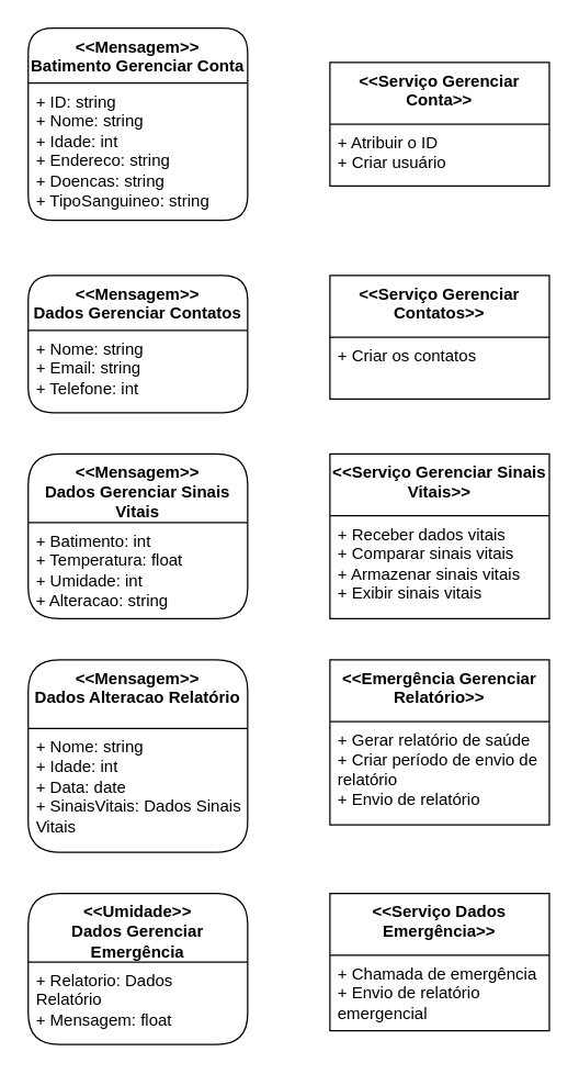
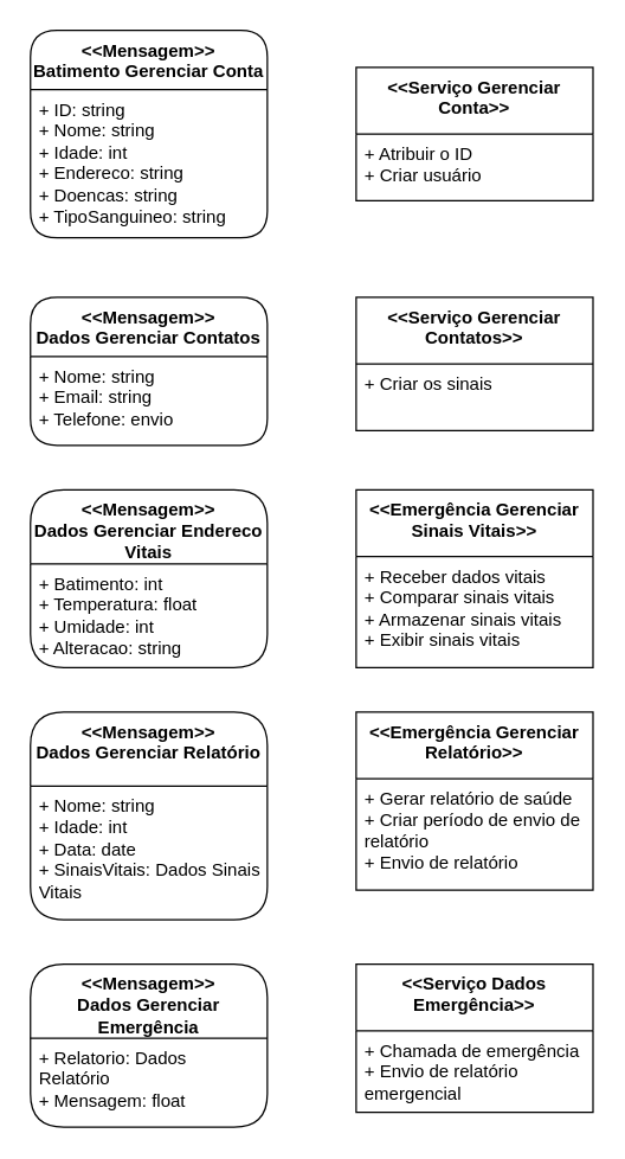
- <mxCell id="9" value="+ Criar os contatos" style="text;strokeColor=none;fillColor=none;align=left;verticalAlign=top;spacingLeft=4;spacingRight=4;overflow=hidden;rotatable=0;points=[[0,0.5],[1,0.5]];portConstraint=eastwest;whiteSpace=wrap;html=1;" vertex="1" parent="8"><mxGeometry y="45" width="160" height="45" as="geometry" /></mxCell>
+ <mxCell id="9" value="+ Criar os sinais" style="text;strokeColor=none;fillColor=none;align=left;verticalAlign=top;spacingLeft=4;spacingRight=4;overflow=hidden;rotatable=0;points=[[0,0.5],[1,0.5]];portConstraint=eastwest;whiteSpace=wrap;html=1;" vertex="1" parent="8"><mxGeometry y="45" width="160" height="45" as="geometry" /></mxCell>
- <mxCell id="7" value="+ Nome: string&lt;div&gt;+ Email: string&lt;/div&gt;&lt;div&gt;+ Telefone: int&lt;/div&gt;" style="text;strokeColor=none;fillColor=none;align=left;verticalAlign=top;spacingLeft=4;spacingRight=4;overflow=hidden;rotatable=0;points=[[0,0.5],[1,0.5]];portConstraint=eastwest;whiteSpace=wrap;html=1;" vertex="1" parent="6"><mxGeometry y="40" width="160" height="60" as="geometry" /></mxCell>
+ <mxCell id="7" value="+ Nome: string&lt;div&gt;+ Email: string&lt;/div&gt;&lt;div&gt;+ Telefone: envio&lt;/div&gt;" style="text;strokeColor=none;fillColor=none;align=left;verticalAlign=top;spacingLeft=4;spacingRight=4;overflow=hidden;rotatable=0;points=[[0,0.5],[1,0.5]];portConstraint=eastwest;whiteSpace=wrap;html=1;" vertex="1" parent="6"><mxGeometry y="40" width="160" height="60" as="geometry" /></mxCell>
- <mxCell id="12" value="&amp;lt;&amp;lt;Serviço Gerenciar Sinais Vitais&amp;gt;&amp;gt;" style="swimlane;fontStyle=1;align=center;verticalAlign=top;childLayout=stackLayout;horizontal=1;startSize=45;horizontalStack=0;resizeParent=1;resizeParentMax=0;resizeLast=0;collapsible=1;marginBottom=0;whiteSpace=wrap;html=1;" vertex="1" parent="1"><mxGeometry x="240" y="330" width="160" height="120" as="geometry" /></mxCell>
+ <mxCell id="12" value="&amp;lt;&amp;lt;Emergência Gerenciar Sinais Vitais&amp;gt;&amp;gt;" style="swimlane;fontStyle=1;align=center;verticalAlign=top;childLayout=stackLayout;horizontal=1;startSize=45;horizontalStack=0;resizeParent=1;resizeParentMax=0;resizeLast=0;collapsible=1;marginBottom=0;whiteSpace=wrap;html=1;" vertex="1" parent="1"><mxGeometry x="240" y="330" width="160" height="120" as="geometry" /></mxCell>
- <mxCell id="10" value="&amp;lt;&amp;lt;Mensagem&amp;gt;&amp;gt;&lt;div&gt;Dados Gerenciar Sinais Vitais&lt;/div&gt;" style="swimlane;fontStyle=1;align=center;verticalAlign=top;childLayout=stackLayout;horizontal=1;startSize=50;horizontalStack=0;resizeParent=1;resizeParentMax=0;resizeLast=0;collapsible=1;marginBottom=0;whiteSpace=wrap;html=1;rounded=1;" vertex="1" parent="1"><mxGeometry x="20" y="330" width="160" height="120" as="geometry" /></mxCell>
+ <mxCell id="10" value="&amp;lt;&amp;lt;Mensagem&amp;gt;&amp;gt;&lt;div&gt;Dados Gerenciar Endereco Vitais&lt;/div&gt;" style="swimlane;fontStyle=1;align=center;verticalAlign=top;childLayout=stackLayout;horizontal=1;startSize=50;horizontalStack=0;resizeParent=1;resizeParentMax=0;resizeLast=0;collapsible=1;marginBottom=0;whiteSpace=wrap;html=1;rounded=1;" vertex="1" parent="1"><mxGeometry x="20" y="330" width="160" height="120" as="geometry" /></mxCell>
- <mxCell id="14" value="&amp;lt;&amp;lt;Mensagem&amp;gt;&amp;gt;&lt;div&gt;Dados Alteracao Relatório&lt;/div&gt;" style="swimlane;fontStyle=1;align=center;verticalAlign=top;childLayout=stackLayout;horizontal=1;startSize=50;horizontalStack=0;resizeParent=1;resizeParentMax=0;resizeLast=0;collapsible=1;marginBottom=0;whiteSpace=wrap;html=1;rounded=1;" vertex="1" parent="1"><mxGeometry x="20" y="480" width="160" height="140" as="geometry" /></mxCell>
+ <mxCell id="14" value="&amp;lt;&amp;lt;Mensagem&amp;gt;&amp;gt;&lt;div&gt;Dados Gerenciar Relatório&lt;/div&gt;" style="swimlane;fontStyle=1;align=center;verticalAlign=top;childLayout=stackLayout;horizontal=1;startSize=50;horizontalStack=0;resizeParent=1;resizeParentMax=0;resizeLast=0;collapsible=1;marginBottom=0;whiteSpace=wrap;html=1;rounded=1;" vertex="1" parent="1"><mxGeometry x="20" y="480" width="160" height="140" as="geometry" /></mxCell>
- <mxCell id="18" value="&amp;lt;&amp;lt;Umidade&amp;gt;&amp;gt;&lt;div&gt;Dados Gerenciar Emergência&lt;/div&gt;" style="swimlane;fontStyle=1;align=center;verticalAlign=top;childLayout=stackLayout;horizontal=1;startSize=50;horizontalStack=0;resizeParent=1;resizeParentMax=0;resizeLast=0;collapsible=1;marginBottom=0;whiteSpace=wrap;html=1;rounded=1;" vertex="1" parent="1"><mxGeometry x="20" y="650" width="160" height="110" as="geometry" /></mxCell>
+ <mxCell id="18" value="&amp;lt;&amp;lt;Mensagem&amp;gt;&amp;gt;&lt;div&gt;Dados Gerenciar Emergência&lt;/div&gt;" style="swimlane;fontStyle=1;align=center;verticalAlign=top;childLayout=stackLayout;horizontal=1;startSize=50;horizontalStack=0;resizeParent=1;resizeParentMax=0;resizeLast=0;collapsible=1;marginBottom=0;whiteSpace=wrap;html=1;rounded=1;" vertex="1" parent="1"><mxGeometry x="20" y="650" width="160" height="110" as="geometry" /></mxCell>
